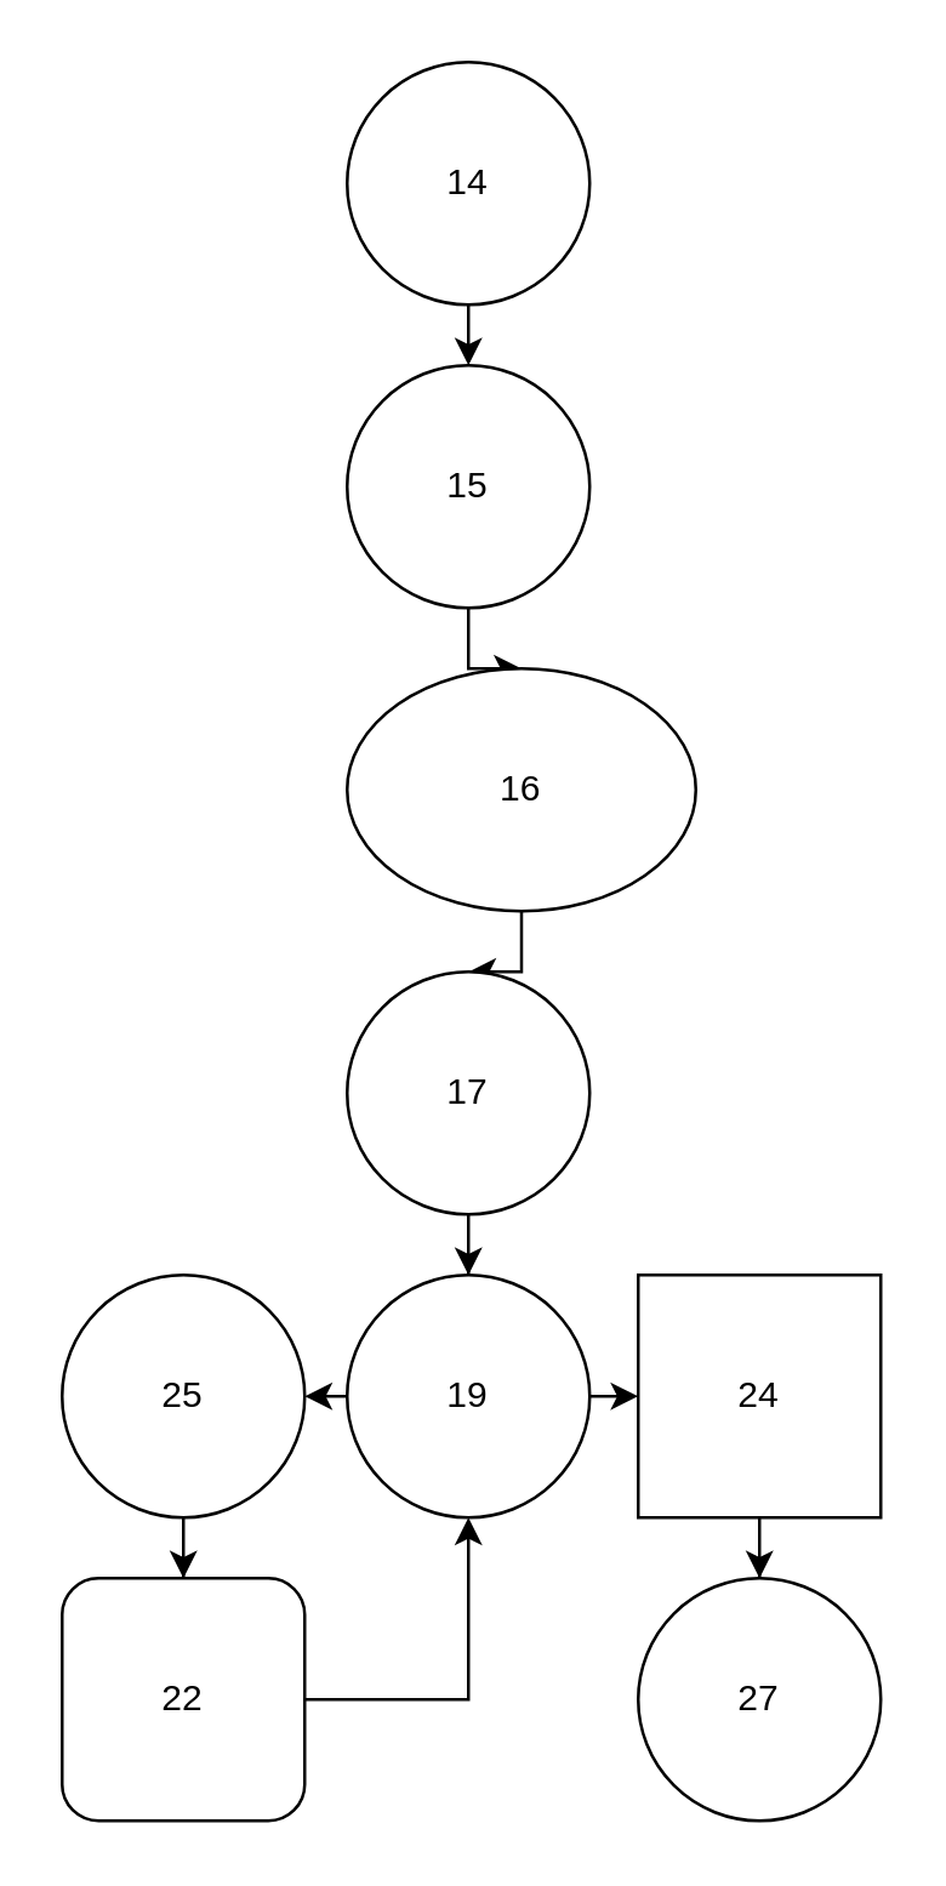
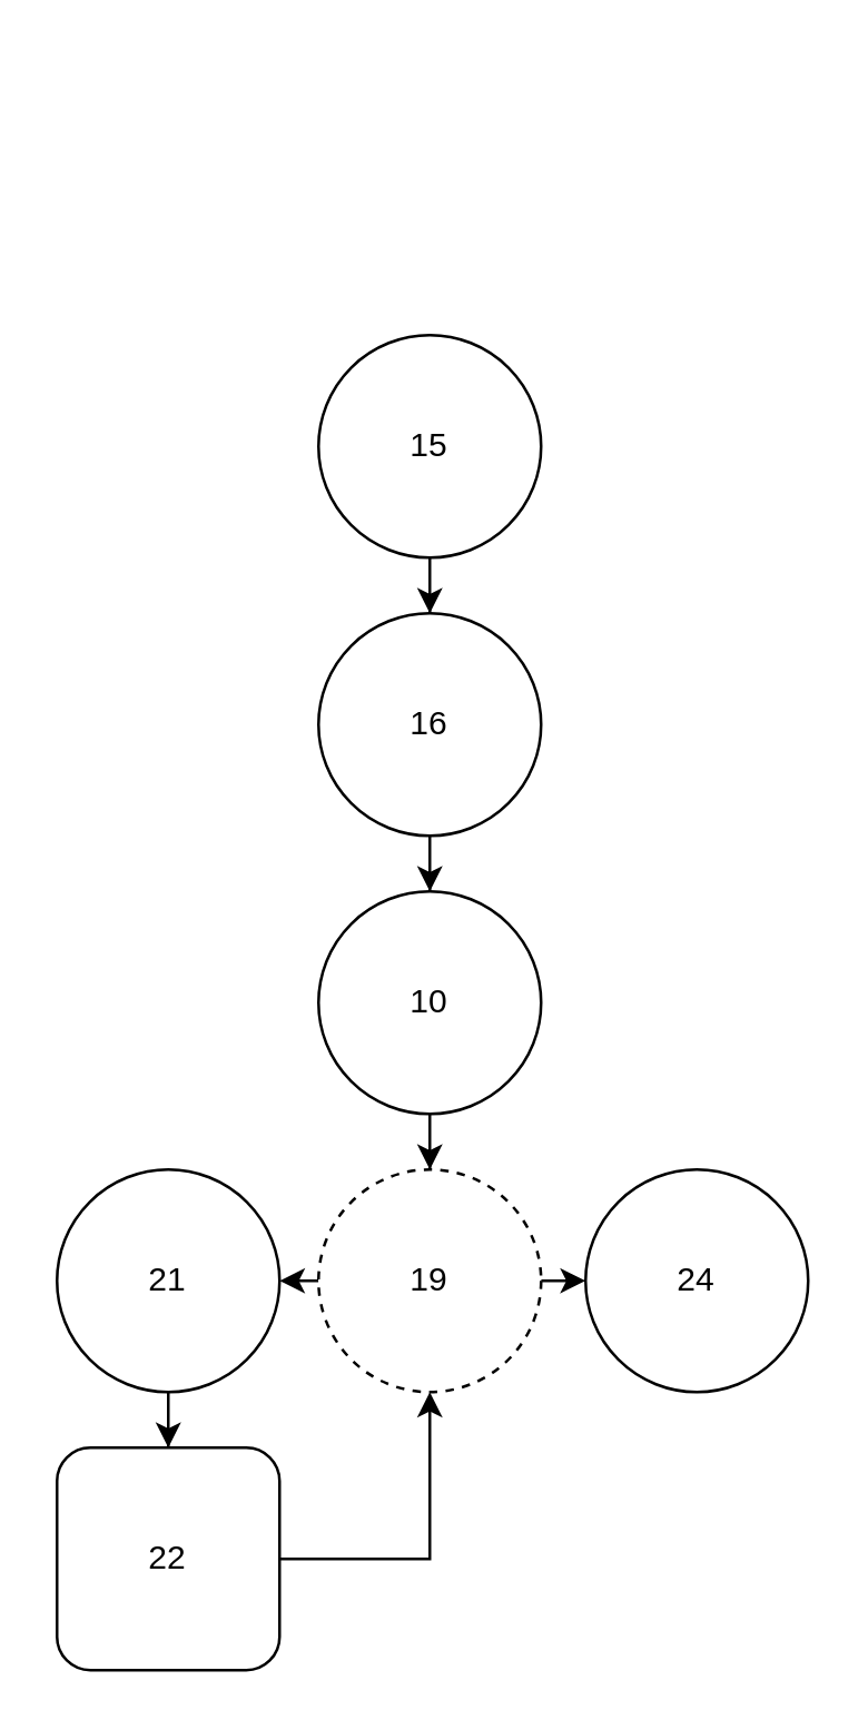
- <mxCell id="2" value="14" style="ellipse;whiteSpace=wrap;html=1;aspect=fixed;" vertex="1" parent="1"><mxGeometry x="114" y="20" width="80" height="80" as="geometry" /></mxCell>
- <mxCell id="19" value="" style="endArrow=classic;html=1;rounded=0;exitX=0.5;exitY=1;exitDx=0;exitDy=0;entryX=0.5;entryY=0;entryDx=0;entryDy=0;" edge="1" parent="1" source="2" target="4"><mxGeometry width="50" height="50" relative="1" as="geometry"><mxPoint x="130" y="410" as="sourcePoint" /><mxPoint x="180" y="360" as="targetPoint" /></mxGeometry></mxCell>
- <mxCell id="6" value="16" style="ellipse;whiteSpace=wrap;html=1;aspect=fixed;" vertex="1" parent="1"><mxGeometry x="114" y="220" width="115" height="80" as="geometry" /></mxCell>
+ <mxCell id="6" value="16" style="ellipse;whiteSpace=wrap;html=1;aspect=fixed;" vertex="1" parent="1"><mxGeometry x="114" y="220" width="80" height="80" as="geometry" /></mxCell>
- <mxCell id="8" value="17" style="ellipse;whiteSpace=wrap;html=1;aspect=fixed;" vertex="1" parent="1"><mxGeometry x="114" y="320" width="80" height="80" as="geometry" /></mxCell>
+ <mxCell id="8" value="10" style="ellipse;whiteSpace=wrap;html=1;aspect=fixed;" vertex="1" parent="1"><mxGeometry x="114" y="320" width="80" height="80" as="geometry" /></mxCell>
- <mxCell id="13" value="25" style="ellipse;whiteSpace=wrap;html=1;aspect=fixed;" vertex="1" parent="1"><mxGeometry x="20" y="420" width="80" height="80" as="geometry" /></mxCell>
+ <mxCell id="13" value="21" style="ellipse;whiteSpace=wrap;html=1;aspect=fixed;" vertex="1" parent="1"><mxGeometry x="20" y="420" width="80" height="80" as="geometry" /></mxCell>
- <mxCell id="11" value="19" style="ellipse;whiteSpace=wrap;html=1;aspect=fixed;" vertex="1" parent="1"><mxGeometry x="114" y="420" width="80" height="80" as="geometry" /></mxCell>
+ <mxCell id="11" value="19" style="ellipse;whiteSpace=wrap;html=1;aspect=fixed;dashed=1;" vertex="1" parent="1"><mxGeometry x="114" y="420" width="80" height="80" as="geometry" /></mxCell>
- <mxCell id="15" value="24" style="whiteSpace=wrap;html=1;aspect=fixed;rounded=0;" vertex="1" parent="1"><mxGeometry x="210" y="420" width="80" height="80" as="geometry" /></mxCell>
+ <mxCell id="15" value="24" style="ellipse;whiteSpace=wrap;html=1;aspect=fixed;" vertex="1" parent="1"><mxGeometry x="210" y="420" width="80" height="80" as="geometry" /></mxCell>
- <mxCell id="14" value="" style="edgeStyle=orthogonalEdgeStyle;rounded=0;orthogonalLoop=1;jettySize=auto;html=1;" edge="1" parent="1" source="15" target="18"><mxGeometry relative="1" as="geometry" /></mxCell>
- <mxCell id="18" value="27" style="ellipse;whiteSpace=wrap;html=1;aspect=fixed;" vertex="1" parent="1"><mxGeometry x="210" y="520" width="80" height="80" as="geometry" /></mxCell>
